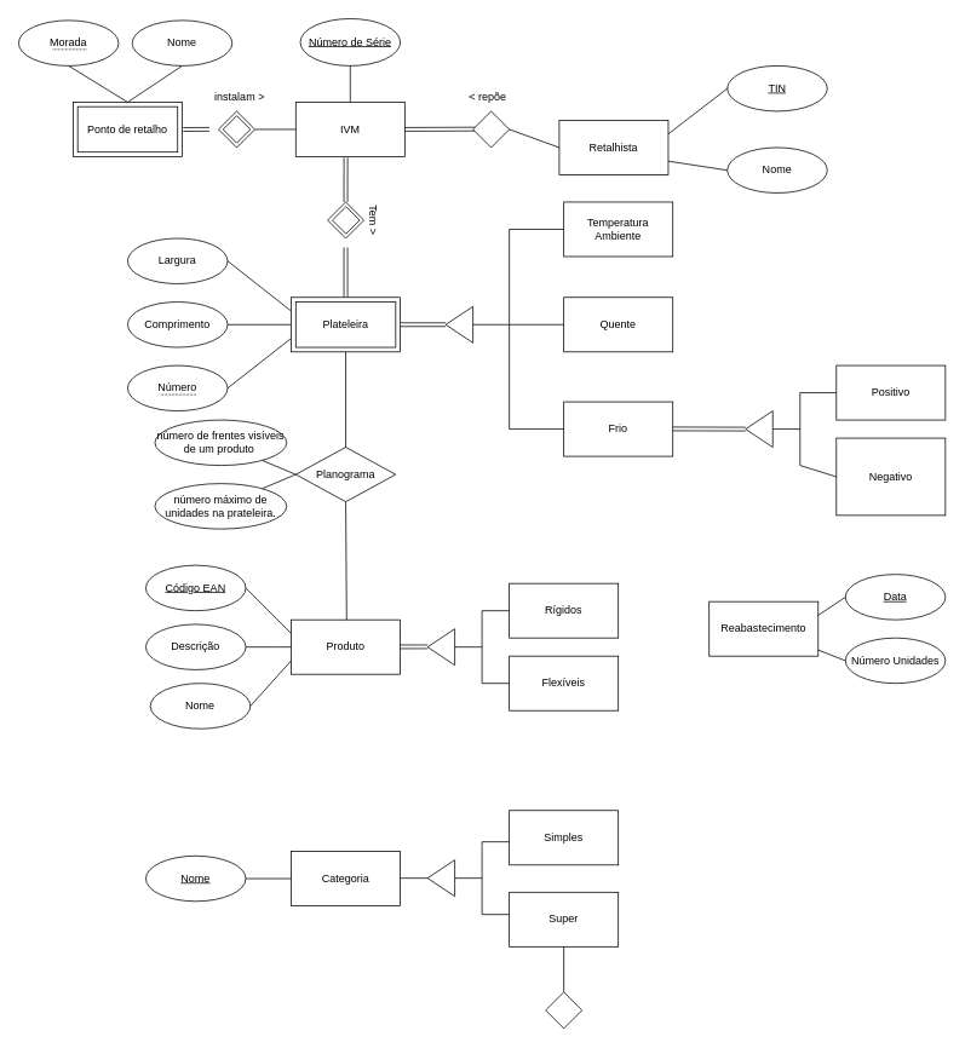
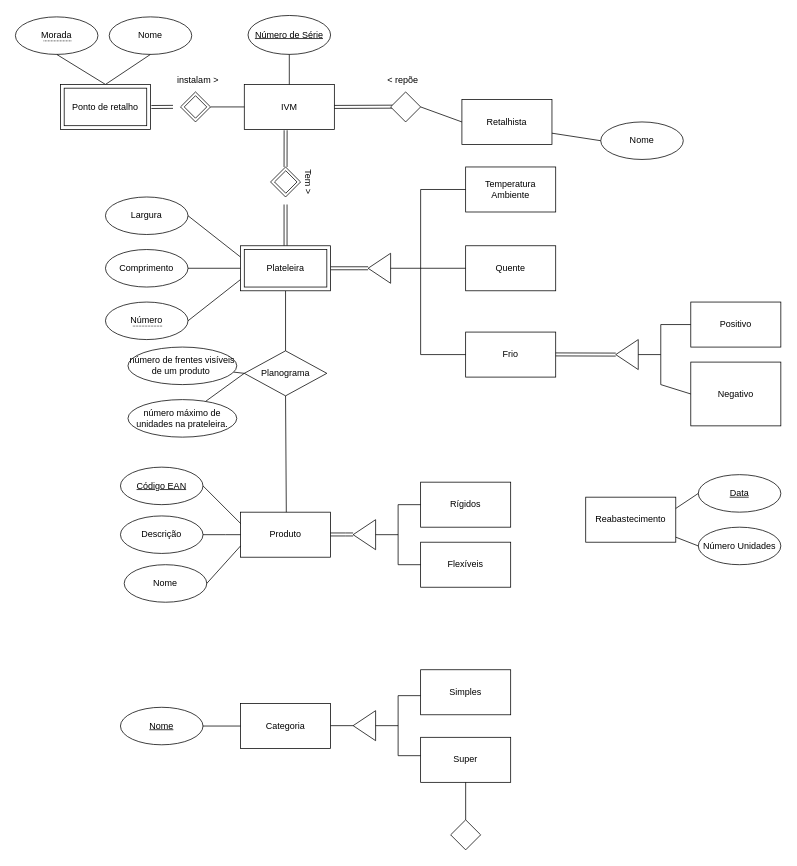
- <mxCell id="7" value="&lt;u&gt;TIN&lt;/u&gt;" style="ellipse;whiteSpace=wrap;html=1;" parent="1" vertex="1"><mxGeometry x="800" y="72" width="110" height="50" as="geometry" /></mxCell>
- <mxCell id="33" value="" style="endArrow=none;html=1;rounded=0;entryX=0;entryY=0.5;entryDx=0;entryDy=0;exitX=1;exitY=0.25;exitDx=0;exitDy=0;" parent="1" source="6" target="7" edge="1"><mxGeometry width="50" height="50" relative="1" as="geometry"><mxPoint x="520" y="212" as="sourcePoint" /><mxPoint x="570" y="162" as="targetPoint" /></mxGeometry></mxCell>
- <mxCell id="90" value="Planograma" style="rhombus;whiteSpace=wrap;html=1;" vertex="1" parent="1"><mxGeometry x="325" y="492" width="110" height="60" as="geometry" /></mxCell>
+ <mxCell id="90" value="Planograma" style="rhombus;whiteSpace=wrap;html=1;" vertex="1" parent="1"><mxGeometry x="325" y="467" width="110" height="60" as="geometry" /></mxCell>
